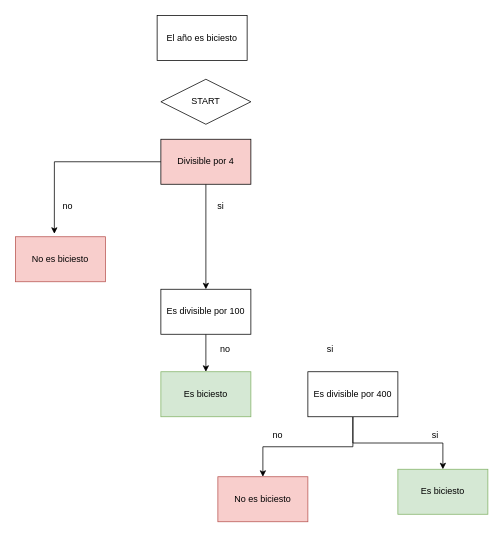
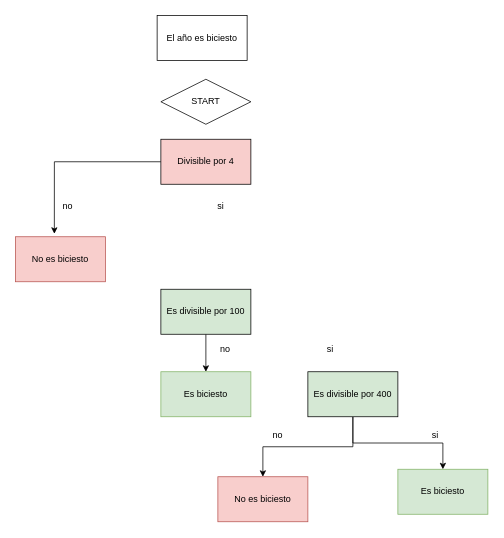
- <mxCell id="5" style="edgeStyle=orthogonalEdgeStyle;rounded=0;orthogonalLoop=1;jettySize=auto;html=1;entryX=0.5;entryY=0;entryDx=0;entryDy=0;" edge="1" parent="1" source="6" target="9"><mxGeometry relative="1" as="geometry" /></mxCell>
- <mxCell id="9" value="Es divisible por 100" style="rounded=0;whiteSpace=wrap;html=1;" vertex="1" parent="1"><mxGeometry x="214" y="385" width="120" height="60" as="geometry" /></mxCell>
+ <mxCell id="9" value="Es divisible por 100" style="rounded=0;whiteSpace=wrap;html=1;fillColor=#d5e8d4;" vertex="1" parent="1"><mxGeometry x="214" y="385" width="120" height="60" as="geometry" /></mxCell>
- <mxCell id="15" value="Es divisible por 400" style="rounded=0;whiteSpace=wrap;html=1;" vertex="1" parent="1"><mxGeometry x="410" y="495" width="120" height="60" as="geometry" /></mxCell>
+ <mxCell id="15" value="Es divisible por 400" style="rounded=0;whiteSpace=wrap;html=1;fillColor=#d5e8d4;" vertex="1" parent="1"><mxGeometry x="410" y="495" width="120" height="60" as="geometry" /></mxCell>
